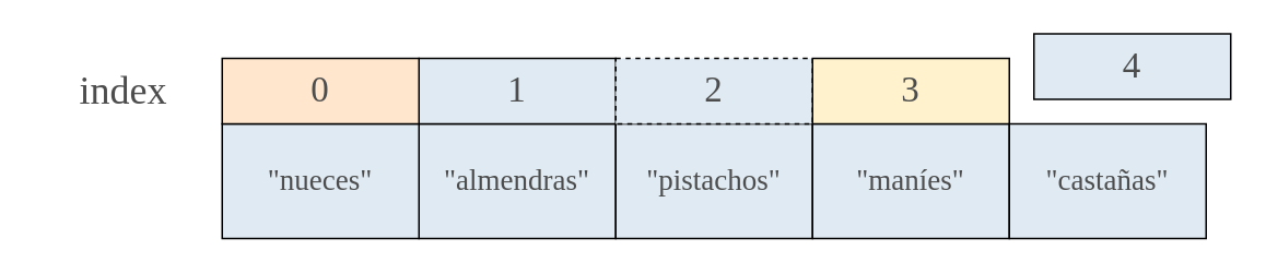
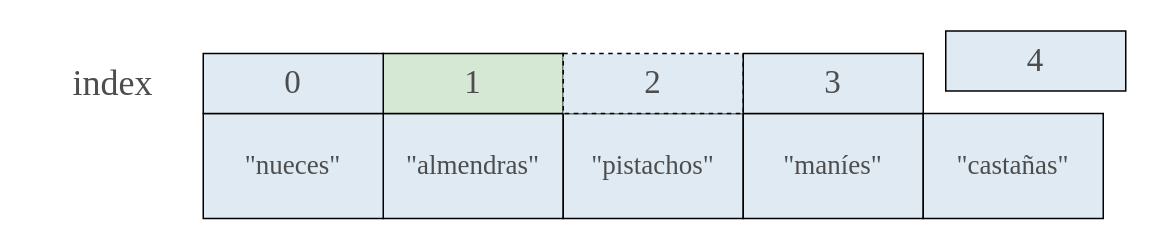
- <mxCell id="12" value="&lt;font style=&quot;color: rgb(77, 77, 77);&quot; face=&quot;Cascadia Code&quot;&gt;0&lt;/font&gt;" style="rounded=0;whiteSpace=wrap;html=1;strokeWidth=1;fillColor=#ffe6cc;fontSize=22;" vertex="1" parent="1"><mxGeometry x="135" y="35" width="120" height="40" as="geometry" /></mxCell>
+ <mxCell id="12" value="&lt;font style=&quot;color: rgb(77, 77, 77);&quot; face=&quot;Cascadia Code&quot;&gt;0&lt;/font&gt;" style="rounded=0;whiteSpace=wrap;html=1;strokeWidth=1;fillColor=#DFEAF2;fontSize=22;" vertex="1" parent="1"><mxGeometry x="135" y="35" width="120" height="40" as="geometry" /></mxCell>
- <mxCell id="4" value="&lt;font face=&quot;Cascadia Code&quot; style=&quot;color: rgb(77, 77, 77);&quot;&gt;1&lt;/font&gt;" style="rounded=0;whiteSpace=wrap;html=1;strokeWidth=1;fillColor=#DFEAF2;fontSize=22;" vertex="1" parent="1"><mxGeometry x="255" y="35" width="120" height="40" as="geometry" /></mxCell>
+ <mxCell id="4" value="&lt;font face=&quot;Cascadia Code&quot; style=&quot;color: rgb(77, 77, 77);&quot;&gt;1&lt;/font&gt;" style="rounded=0;whiteSpace=wrap;html=1;strokeWidth=1;fillColor=#d5e8d4;fontSize=22;" vertex="1" parent="1"><mxGeometry x="255" y="35" width="120" height="40" as="geometry" /></mxCell>
- <mxCell id="8" value="&lt;font face=&quot;Cascadia Code&quot; style=&quot;color: rgb(77, 77, 77);&quot;&gt;3&lt;/font&gt;" style="rounded=0;whiteSpace=wrap;html=1;strokeWidth=1;fillColor=#fff2cc;fontSize=22;" vertex="1" parent="1"><mxGeometry x="495" y="35" width="120" height="40" as="geometry" /></mxCell>
+ <mxCell id="8" value="&lt;font face=&quot;Cascadia Code&quot; style=&quot;color: rgb(77, 77, 77);&quot;&gt;3&lt;/font&gt;" style="rounded=0;whiteSpace=wrap;html=1;strokeWidth=1;fillColor=#DFEAF2;fontSize=22;" vertex="1" parent="1"><mxGeometry x="495" y="35" width="120" height="40" as="geometry" /></mxCell>
